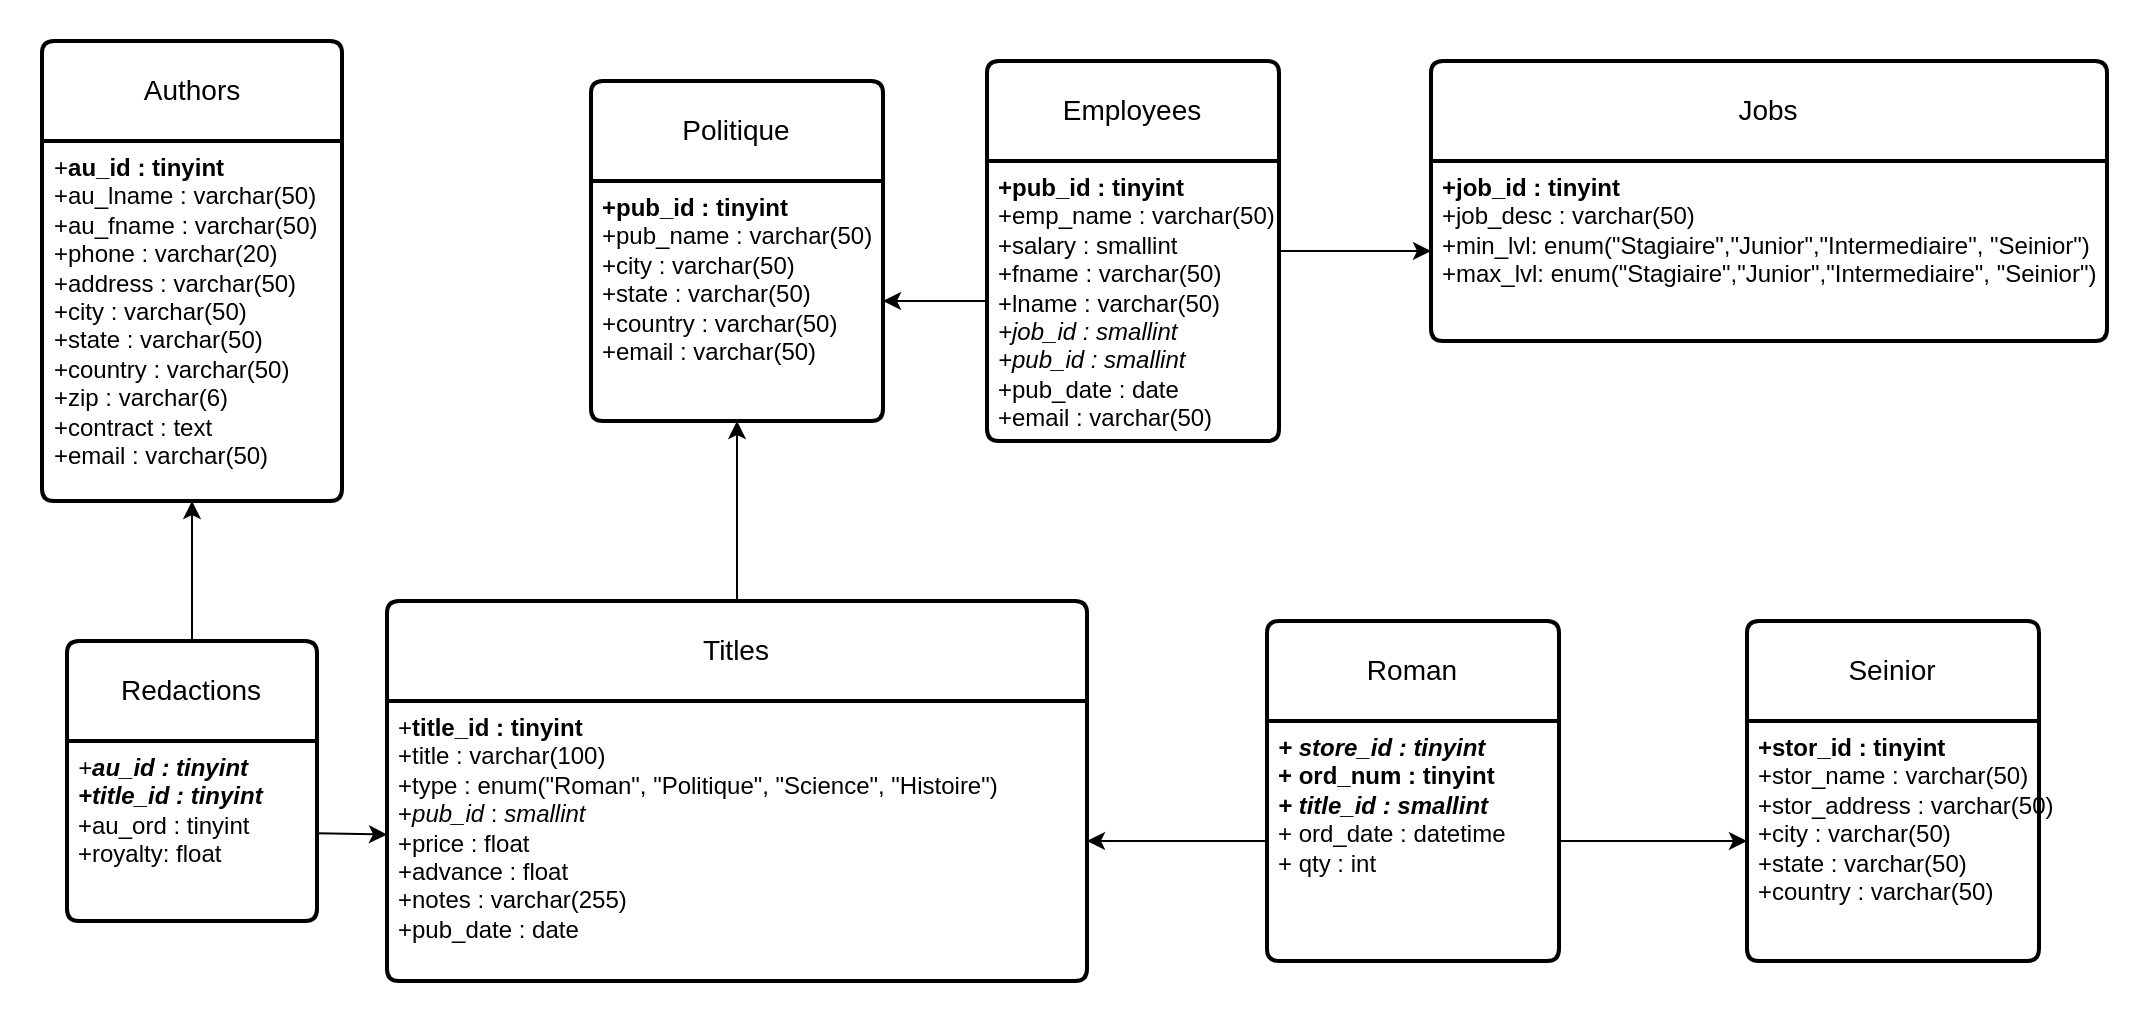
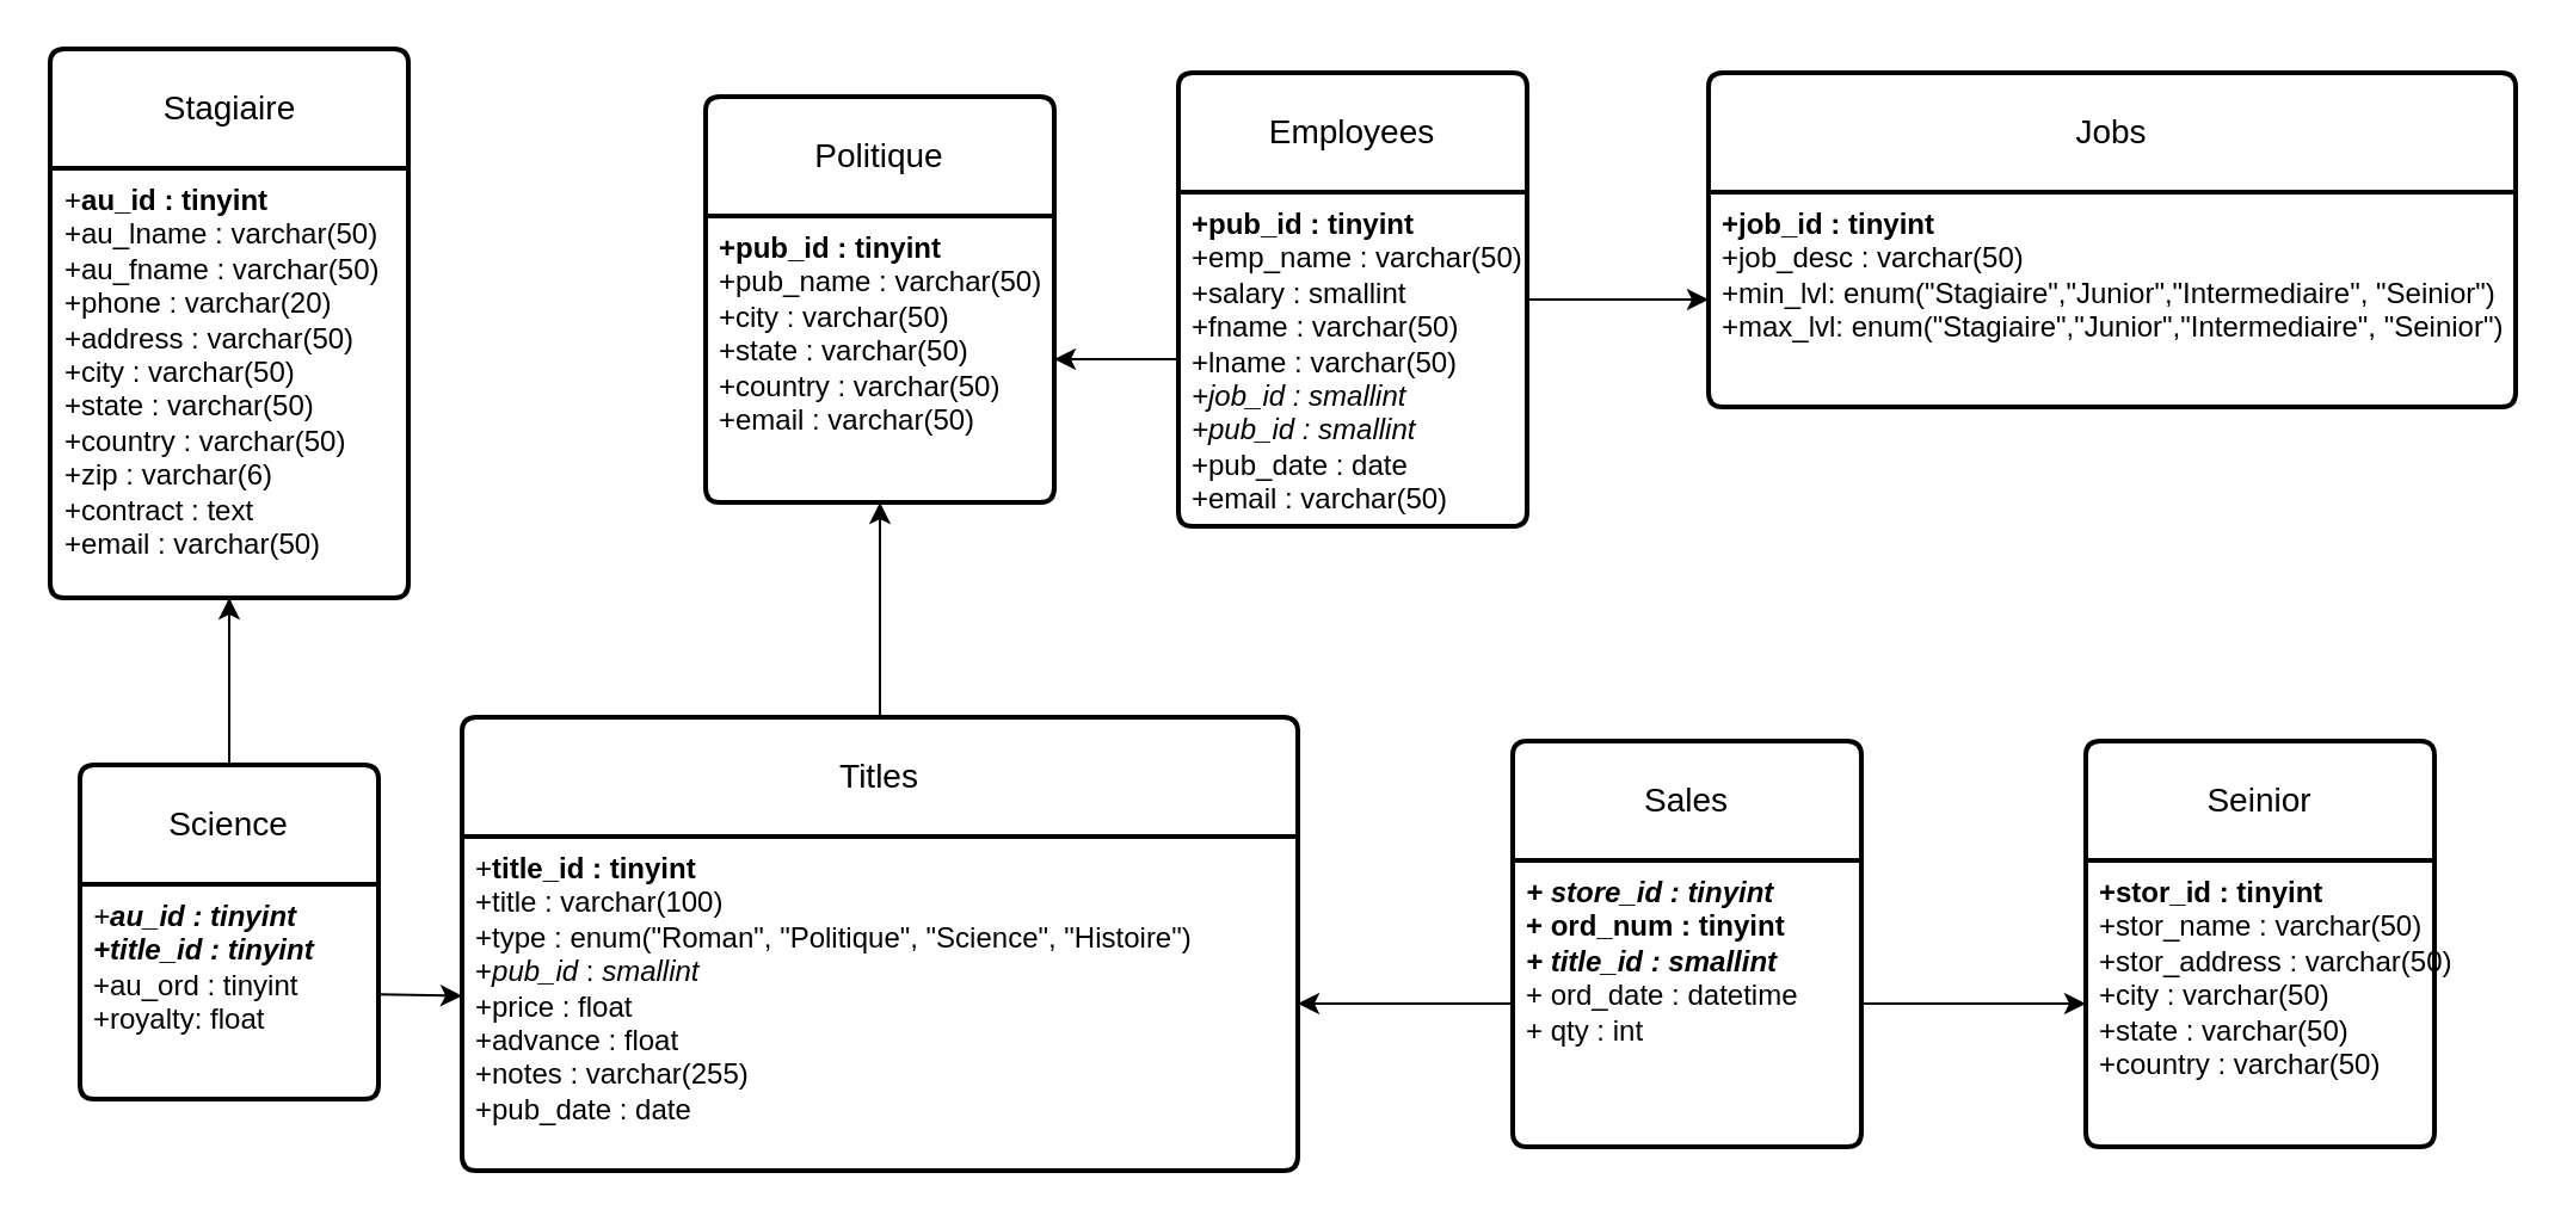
- <mxCell id="2" value="Authors" style="swimlane;childLayout=stackLayout;horizontal=1;startSize=50;horizontalStack=0;rounded=1;fontSize=14;fontStyle=0;strokeWidth=2;resizeParent=0;resizeLast=1;shadow=0;dashed=0;align=center;arcSize=4;whiteSpace=wrap;html=1;" vertex="1" parent="1"><mxGeometry x="20.5" y="20" width="150" height="230" as="geometry" /></mxCell>
+ <mxCell id="2" value="Stagiaire" style="swimlane;childLayout=stackLayout;horizontal=1;startSize=50;horizontalStack=0;rounded=1;fontSize=14;fontStyle=0;strokeWidth=2;resizeParent=0;resizeLast=1;shadow=0;dashed=0;align=center;arcSize=4;whiteSpace=wrap;html=1;" vertex="1" parent="1"><mxGeometry x="20.5" y="20" width="150" height="230" as="geometry" /></mxCell>
- <mxCell id="19" value="Roman" style="swimlane;childLayout=stackLayout;horizontal=1;startSize=50;horizontalStack=0;rounded=1;fontSize=14;fontStyle=0;strokeWidth=2;resizeParent=0;resizeLast=1;shadow=0;dashed=0;align=center;arcSize=4;whiteSpace=wrap;html=1;" vertex="1" parent="1"><mxGeometry x="633" y="310" width="146" height="170" as="geometry" /></mxCell>
+ <mxCell id="19" value="Sales" style="swimlane;childLayout=stackLayout;horizontal=1;startSize=50;horizontalStack=0;rounded=1;fontSize=14;fontStyle=0;strokeWidth=2;resizeParent=0;resizeLast=1;shadow=0;dashed=0;align=center;arcSize=4;whiteSpace=wrap;html=1;" vertex="1" parent="1"><mxGeometry x="633" y="310" width="146" height="170" as="geometry" /></mxCell>
- <mxCell id="5" value="Redactions" style="swimlane;childLayout=stackLayout;horizontal=1;startSize=50;horizontalStack=0;rounded=1;fontSize=14;fontStyle=0;strokeWidth=2;resizeParent=0;resizeLast=1;shadow=0;dashed=0;align=center;arcSize=4;whiteSpace=wrap;html=1;" vertex="1" parent="1"><mxGeometry x="33" y="320" width="125" height="140" as="geometry" /></mxCell>
+ <mxCell id="5" value="Science" style="swimlane;childLayout=stackLayout;horizontal=1;startSize=50;horizontalStack=0;rounded=1;fontSize=14;fontStyle=0;strokeWidth=2;resizeParent=0;resizeLast=1;shadow=0;dashed=0;align=center;arcSize=4;whiteSpace=wrap;html=1;" vertex="1" parent="1"><mxGeometry x="33" y="320" width="125" height="140" as="geometry" /></mxCell>
